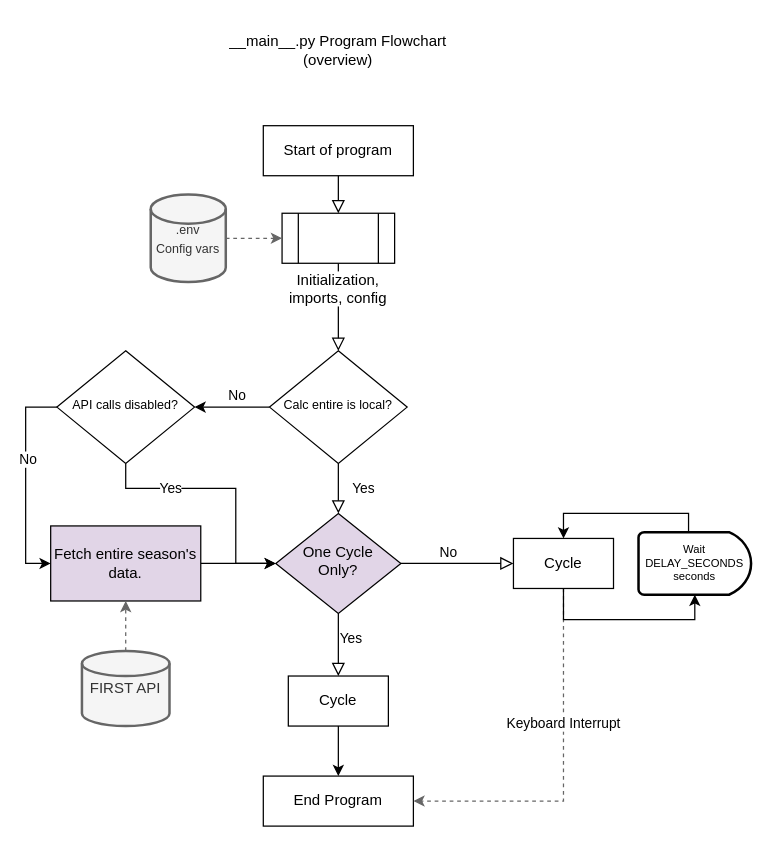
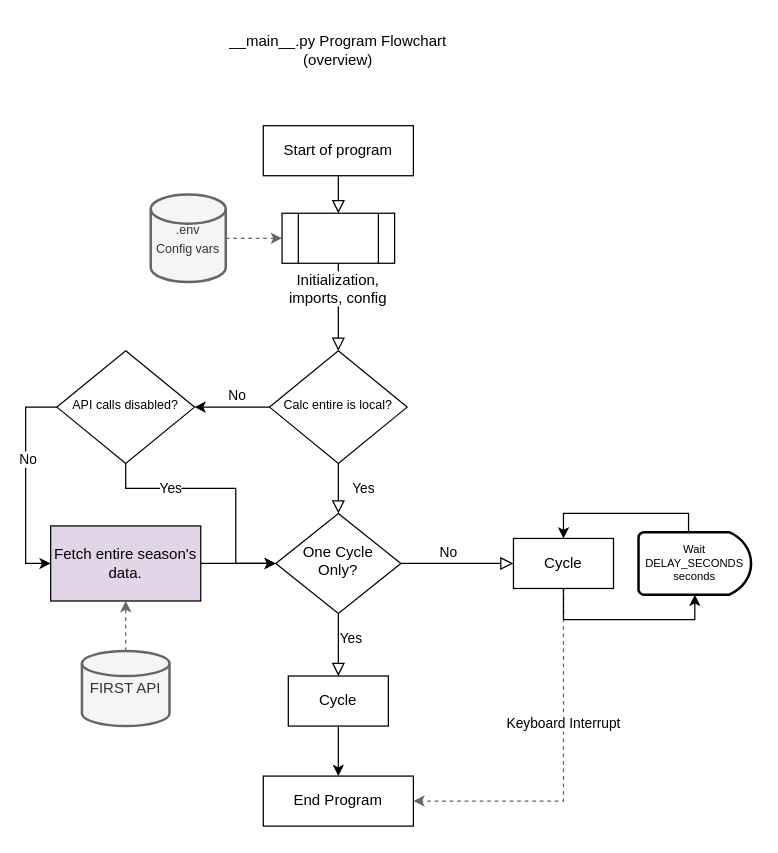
- <mxCell id="9" value="One Cycle Only?" style="rhombus;whiteSpace=wrap;html=1;shadow=0;fontFamily=Helvetica;fontSize=12;align=center;strokeWidth=1;spacing=6;spacingTop=-4;rounded=0;fillColor=#e1d5e7;" parent="1" vertex="1"><mxGeometry x="220" y="410" width="100" height="80" as="geometry" /></mxCell>
+ <mxCell id="9" value="One Cycle Only?" style="rhombus;whiteSpace=wrap;html=1;shadow=0;fontFamily=Helvetica;fontSize=12;align=center;strokeWidth=1;spacing=6;spacingTop=-4;rounded=0;" parent="1" vertex="1"><mxGeometry x="220" y="410" width="100" height="80" as="geometry" /></mxCell>
